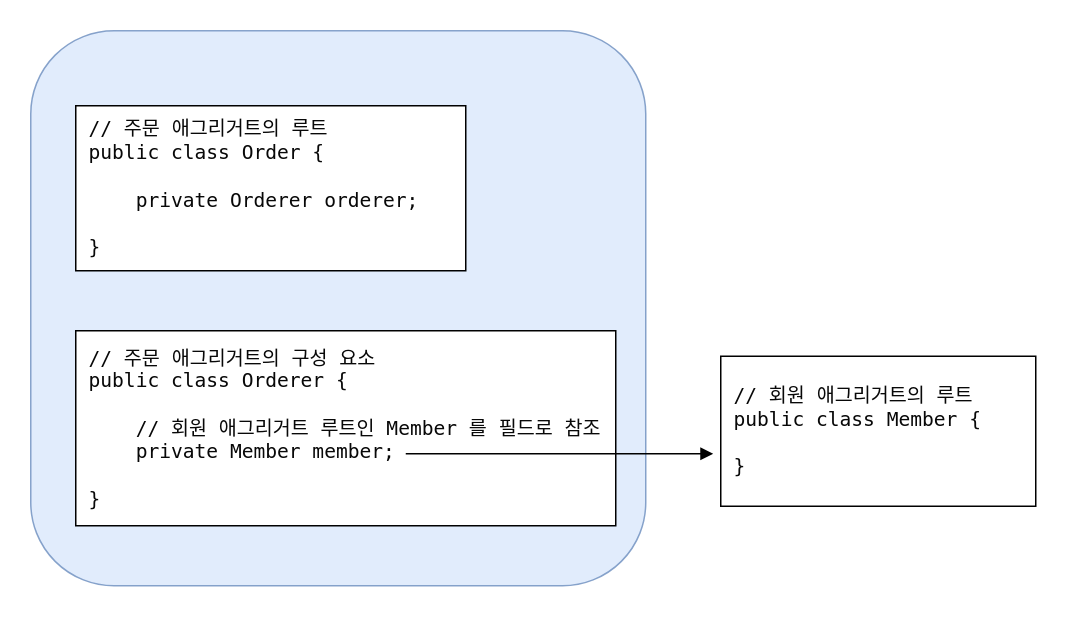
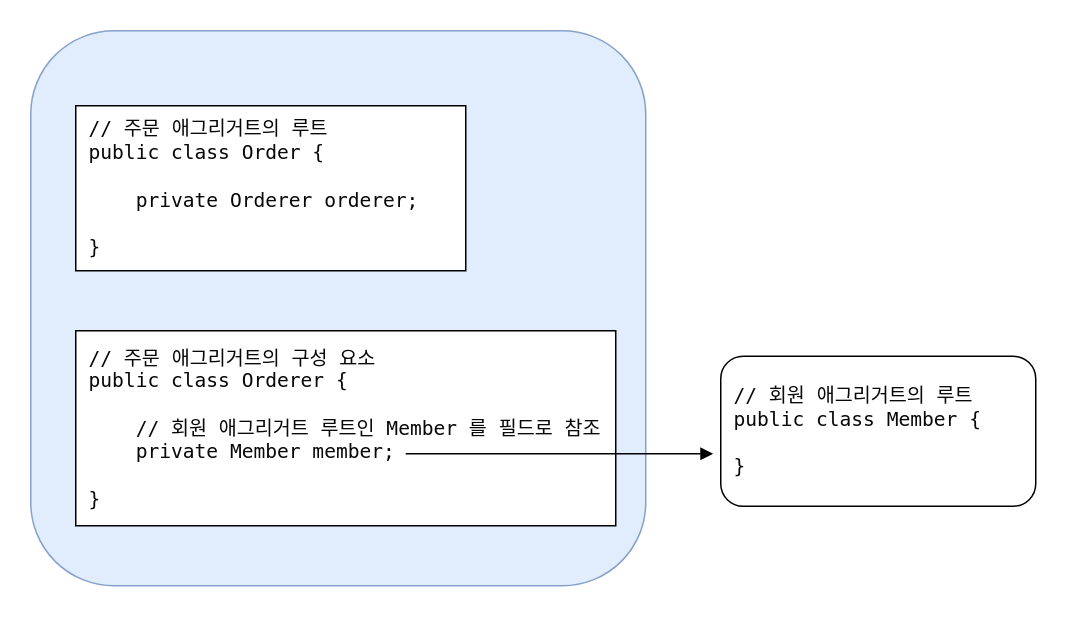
- <mxCell id="5" value="&lt;div style=&quot;background-color: rgb(255, 255, 255);&quot;&gt;&lt;pre style=&quot;&quot;&gt;&lt;font face=&quot;IBM Plex Mono, monospace&quot; color=&quot;#080808&quot;&gt;&lt;span style=&quot;font-size: 13.067px;&quot;&gt;// 회원 애그리거트의 루트&lt;br/&gt;public class Member {&lt;br/&gt;    &lt;br/&gt;}&lt;/span&gt;&lt;/font&gt;&lt;br&gt;&lt;/pre&gt;&lt;/div&gt;" style="rounded=0;whiteSpace=wrap;html=1;align=left;spacingLeft=7;" vertex="1" parent="1"><mxGeometry x="480" y="237" width="210" height="100" as="geometry" /></mxCell>
+ <mxCell id="5" value="&lt;div style=&quot;background-color: rgb(255, 255, 255);&quot;&gt;&lt;pre style=&quot;&quot;&gt;&lt;font face=&quot;IBM Plex Mono, monospace&quot; color=&quot;#080808&quot;&gt;&lt;span style=&quot;font-size: 13.067px;&quot;&gt;// 회원 애그리거트의 루트&lt;br/&gt;public class Member {&lt;br/&gt;    &lt;br/&gt;}&lt;/span&gt;&lt;/font&gt;&lt;br&gt;&lt;/pre&gt;&lt;/div&gt;" style="whiteSpace=wrap;html=1;align=left;spacingLeft=7;rounded=1;" vertex="1" parent="1"><mxGeometry x="480" y="237" width="210" height="100" as="geometry" /></mxCell>
